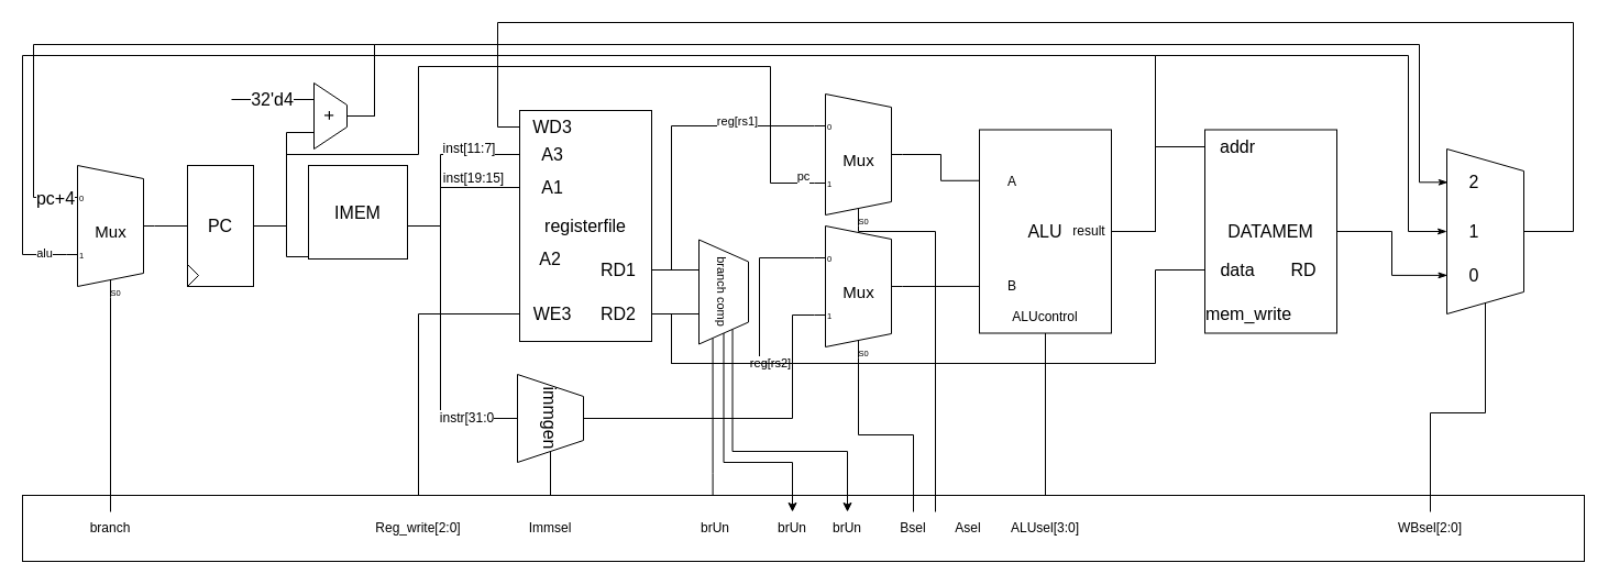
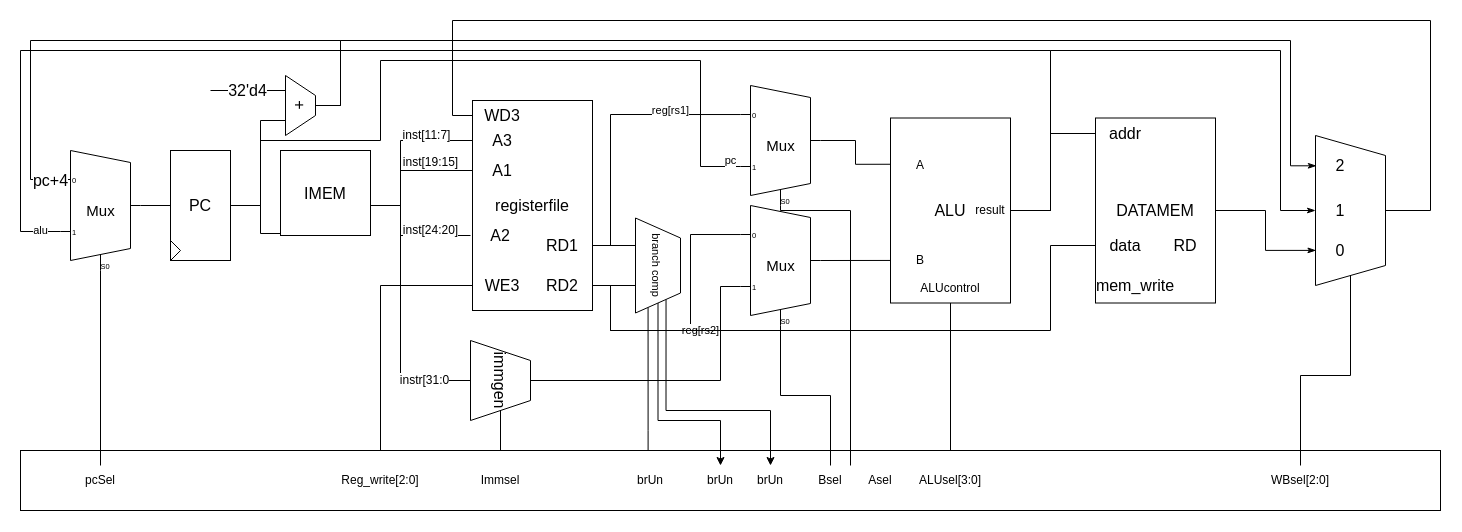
+ <mxCell id="19" value="&lt;font style=&quot;font-size: 12px;&quot;&gt;inst[24:20]&lt;/font&gt;" style="edgeStyle=orthogonalEdgeStyle;rounded=0;orthogonalLoop=1;jettySize=auto;html=1;entryX=0;entryY=0.5;entryDx=0;entryDy=0;fontSize=12;endArrow=none;endFill=0;" edge="1" parent="1" source="22" target="27"><mxGeometry x="0.385" y="5" relative="1" as="geometry"><Array as="points"><mxPoint x="400" y="205" /><mxPoint x="400" y="235" /></Array><mxPoint as="offset" /></mxGeometry></mxCell>
- <mxCell id="61" value="branch" style="text;html=1;strokeColor=none;fillColor=none;align=center;verticalAlign=middle;whiteSpace=wrap;rounded=0;" vertex="1" parent="1"><mxGeometry x="70" y="465" width="60" height="30" as="geometry" /></mxCell>
+ <mxCell id="61" value="pcSel" style="text;html=1;strokeColor=none;fillColor=none;align=center;verticalAlign=middle;whiteSpace=wrap;rounded=0;" vertex="1" parent="1"><mxGeometry x="70" y="465" width="60" height="30" as="geometry" /></mxCell>
